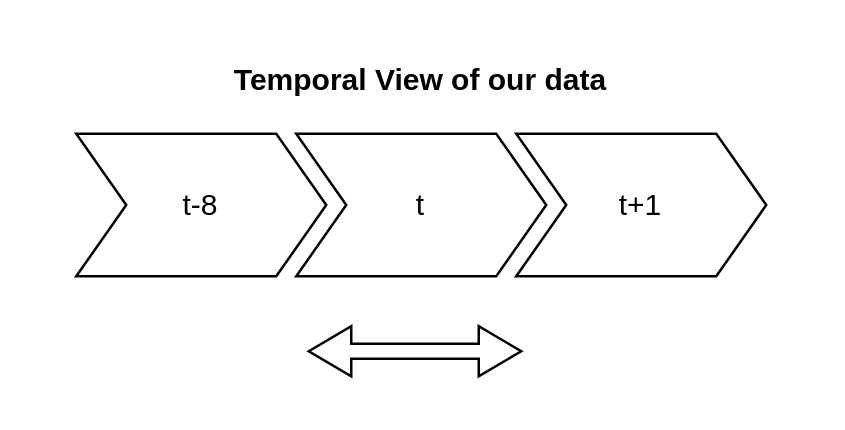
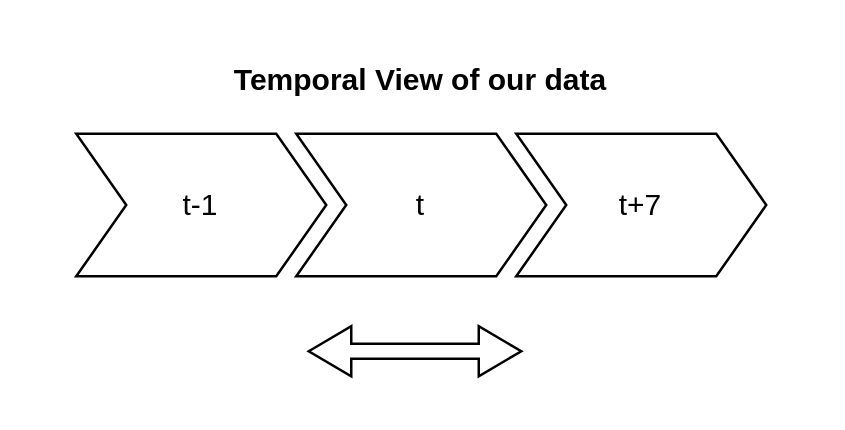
- <mxCell id="3" value="t-8" style="shape=step;perimeter=stepPerimeter;fixedSize=1;points=[];whiteSpace=wrap;html=1;" vertex="1" parent="2"><mxGeometry x="10" y="33" width="100" height="57" as="geometry" /></mxCell>
+ <mxCell id="3" value="t-1" style="shape=step;perimeter=stepPerimeter;fixedSize=1;points=[];whiteSpace=wrap;html=1;" vertex="1" parent="2"><mxGeometry x="10" y="33" width="100" height="57" as="geometry" /></mxCell>
- <mxCell id="5" value="t+1" style="shape=step;perimeter=stepPerimeter;fixedSize=1;points=[];whiteSpace=wrap;html=1;" vertex="1" parent="2"><mxGeometry x="186" y="33" width="100" height="57" as="geometry" /></mxCell>
+ <mxCell id="5" value="t+7" style="shape=step;perimeter=stepPerimeter;fixedSize=1;points=[];whiteSpace=wrap;html=1;" vertex="1" parent="2"><mxGeometry x="186" y="33" width="100" height="57" as="geometry" /></mxCell>
